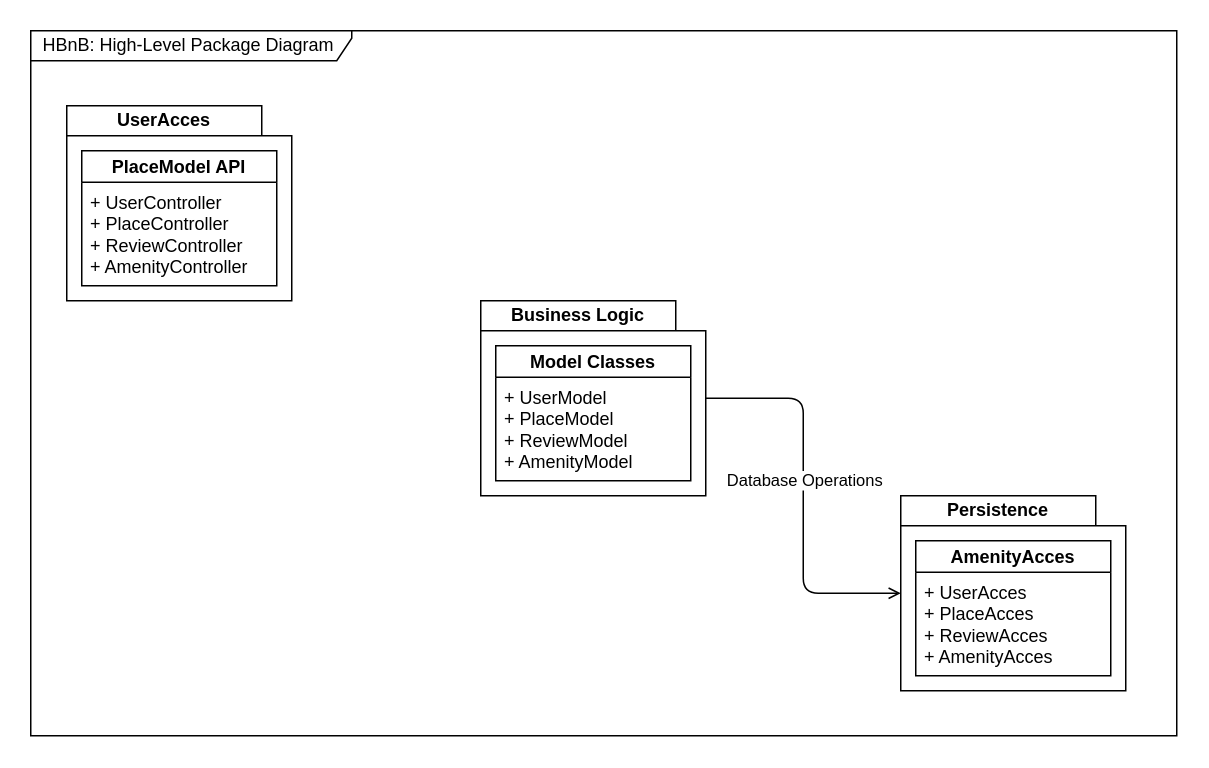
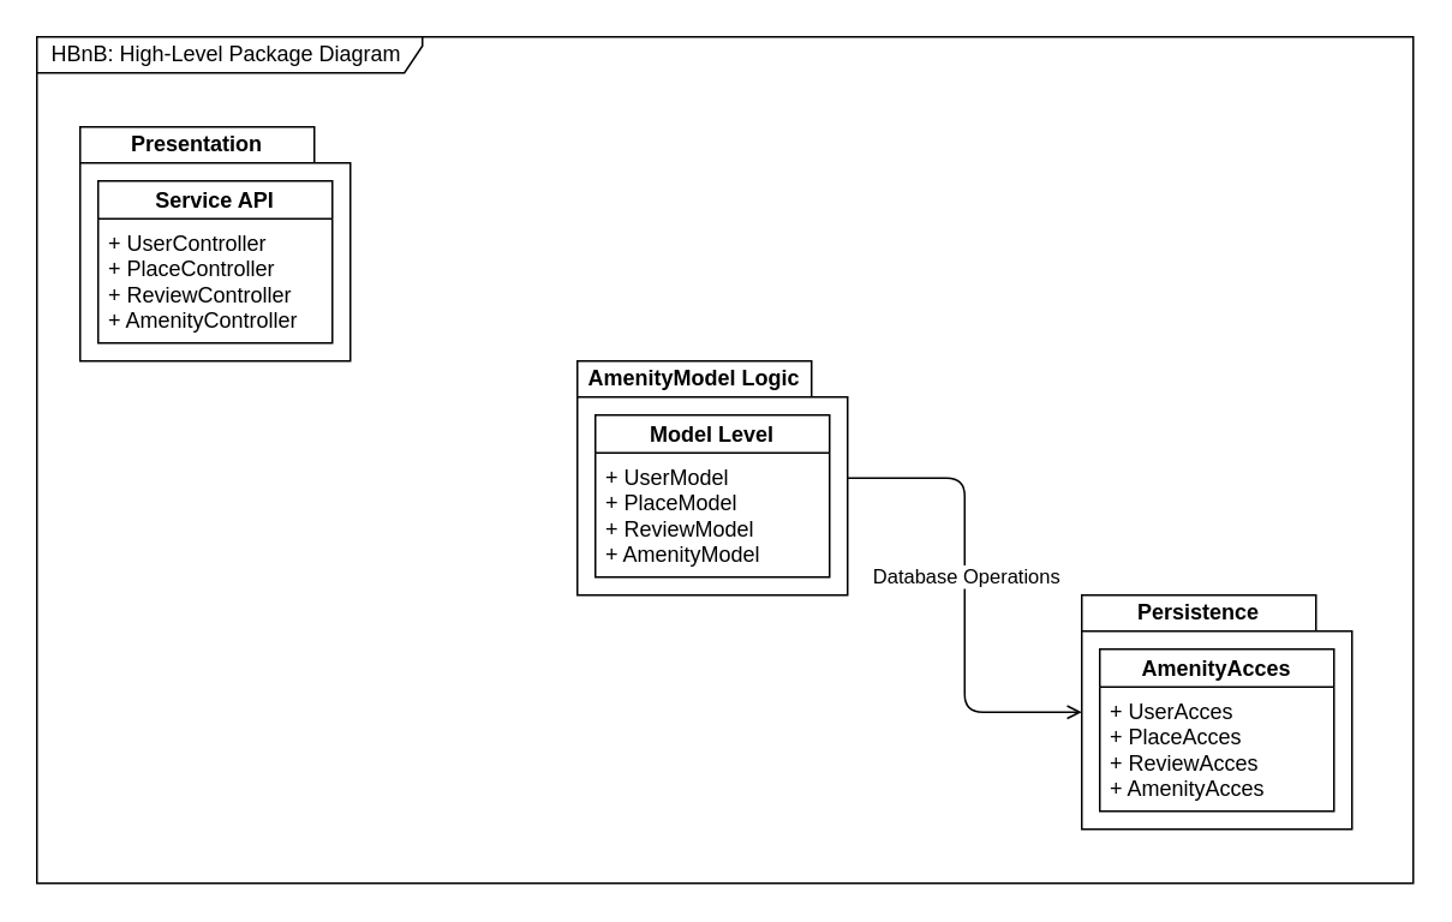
- <mxCell id="3" value="UserAcces" style="shape=folder;fontStyle=1;tabWidth=130;tabHeight=20;tabPosition=left;html=1;boundedLbl=1;labelInHeader=1;container=1;collapsible=0;recursiveResize=0;whiteSpace=wrap;" vertex="1" parent="2"><mxGeometry x="24" y="50" width="150" height="130" as="geometry" /></mxCell>
+ <mxCell id="3" value="Presentation" style="shape=folder;fontStyle=1;tabWidth=130;tabHeight=20;tabPosition=left;html=1;boundedLbl=1;labelInHeader=1;container=1;collapsible=0;recursiveResize=0;whiteSpace=wrap;" vertex="1" parent="2"><mxGeometry x="24" y="50" width="150" height="130" as="geometry" /></mxCell>
- <mxCell id="4" value="PlaceModel API" style="swimlane;fontStyle=1;align=center;verticalAlign=middle;childLayout=stackLayout;horizontal=1;startSize=21;horizontalStack=0;resizeParent=1;resizeParentMax=0;resizeLast=0;collapsible=0;marginBottom=0;html=1;whiteSpace=wrap;" vertex="1" parent="3"><mxGeometry x="10" y="30" width="130" height="90" as="geometry" /></mxCell>
+ <mxCell id="4" value="Service API" style="swimlane;fontStyle=1;align=center;verticalAlign=middle;childLayout=stackLayout;horizontal=1;startSize=21;horizontalStack=0;resizeParent=1;resizeParentMax=0;resizeLast=0;collapsible=0;marginBottom=0;html=1;whiteSpace=wrap;" vertex="1" parent="3"><mxGeometry x="10" y="30" width="130" height="90" as="geometry" /></mxCell>
- <mxCell id="9" value="Business Logic" style="shape=folder;fontStyle=1;tabWidth=130;tabHeight=20;tabPosition=left;html=1;boundedLbl=1;labelInHeader=1;container=1;collapsible=0;recursiveResize=0;whiteSpace=wrap;" vertex="1" parent="2"><mxGeometry x="300" y="180" width="150" height="130" as="geometry" /></mxCell>
+ <mxCell id="9" value="AmenityModel Logic" style="shape=folder;fontStyle=1;tabWidth=130;tabHeight=20;tabPosition=left;html=1;boundedLbl=1;labelInHeader=1;container=1;collapsible=0;recursiveResize=0;whiteSpace=wrap;" vertex="1" parent="2"><mxGeometry x="300" y="180" width="150" height="130" as="geometry" /></mxCell>
- <mxCell id="10" value="Model Classes" style="swimlane;fontStyle=1;align=center;verticalAlign=middle;childLayout=stackLayout;horizontal=1;startSize=21;horizontalStack=0;resizeParent=1;resizeParentMax=0;resizeLast=0;collapsible=0;marginBottom=0;html=1;whiteSpace=wrap;" vertex="1" parent="9"><mxGeometry x="10" y="30" width="130" height="90" as="geometry" /></mxCell>
+ <mxCell id="10" value="Model Level" style="swimlane;fontStyle=1;align=center;verticalAlign=middle;childLayout=stackLayout;horizontal=1;startSize=21;horizontalStack=0;resizeParent=1;resizeParentMax=0;resizeLast=0;collapsible=0;marginBottom=0;html=1;whiteSpace=wrap;" vertex="1" parent="9"><mxGeometry x="10" y="30" width="130" height="90" as="geometry" /></mxCell>
